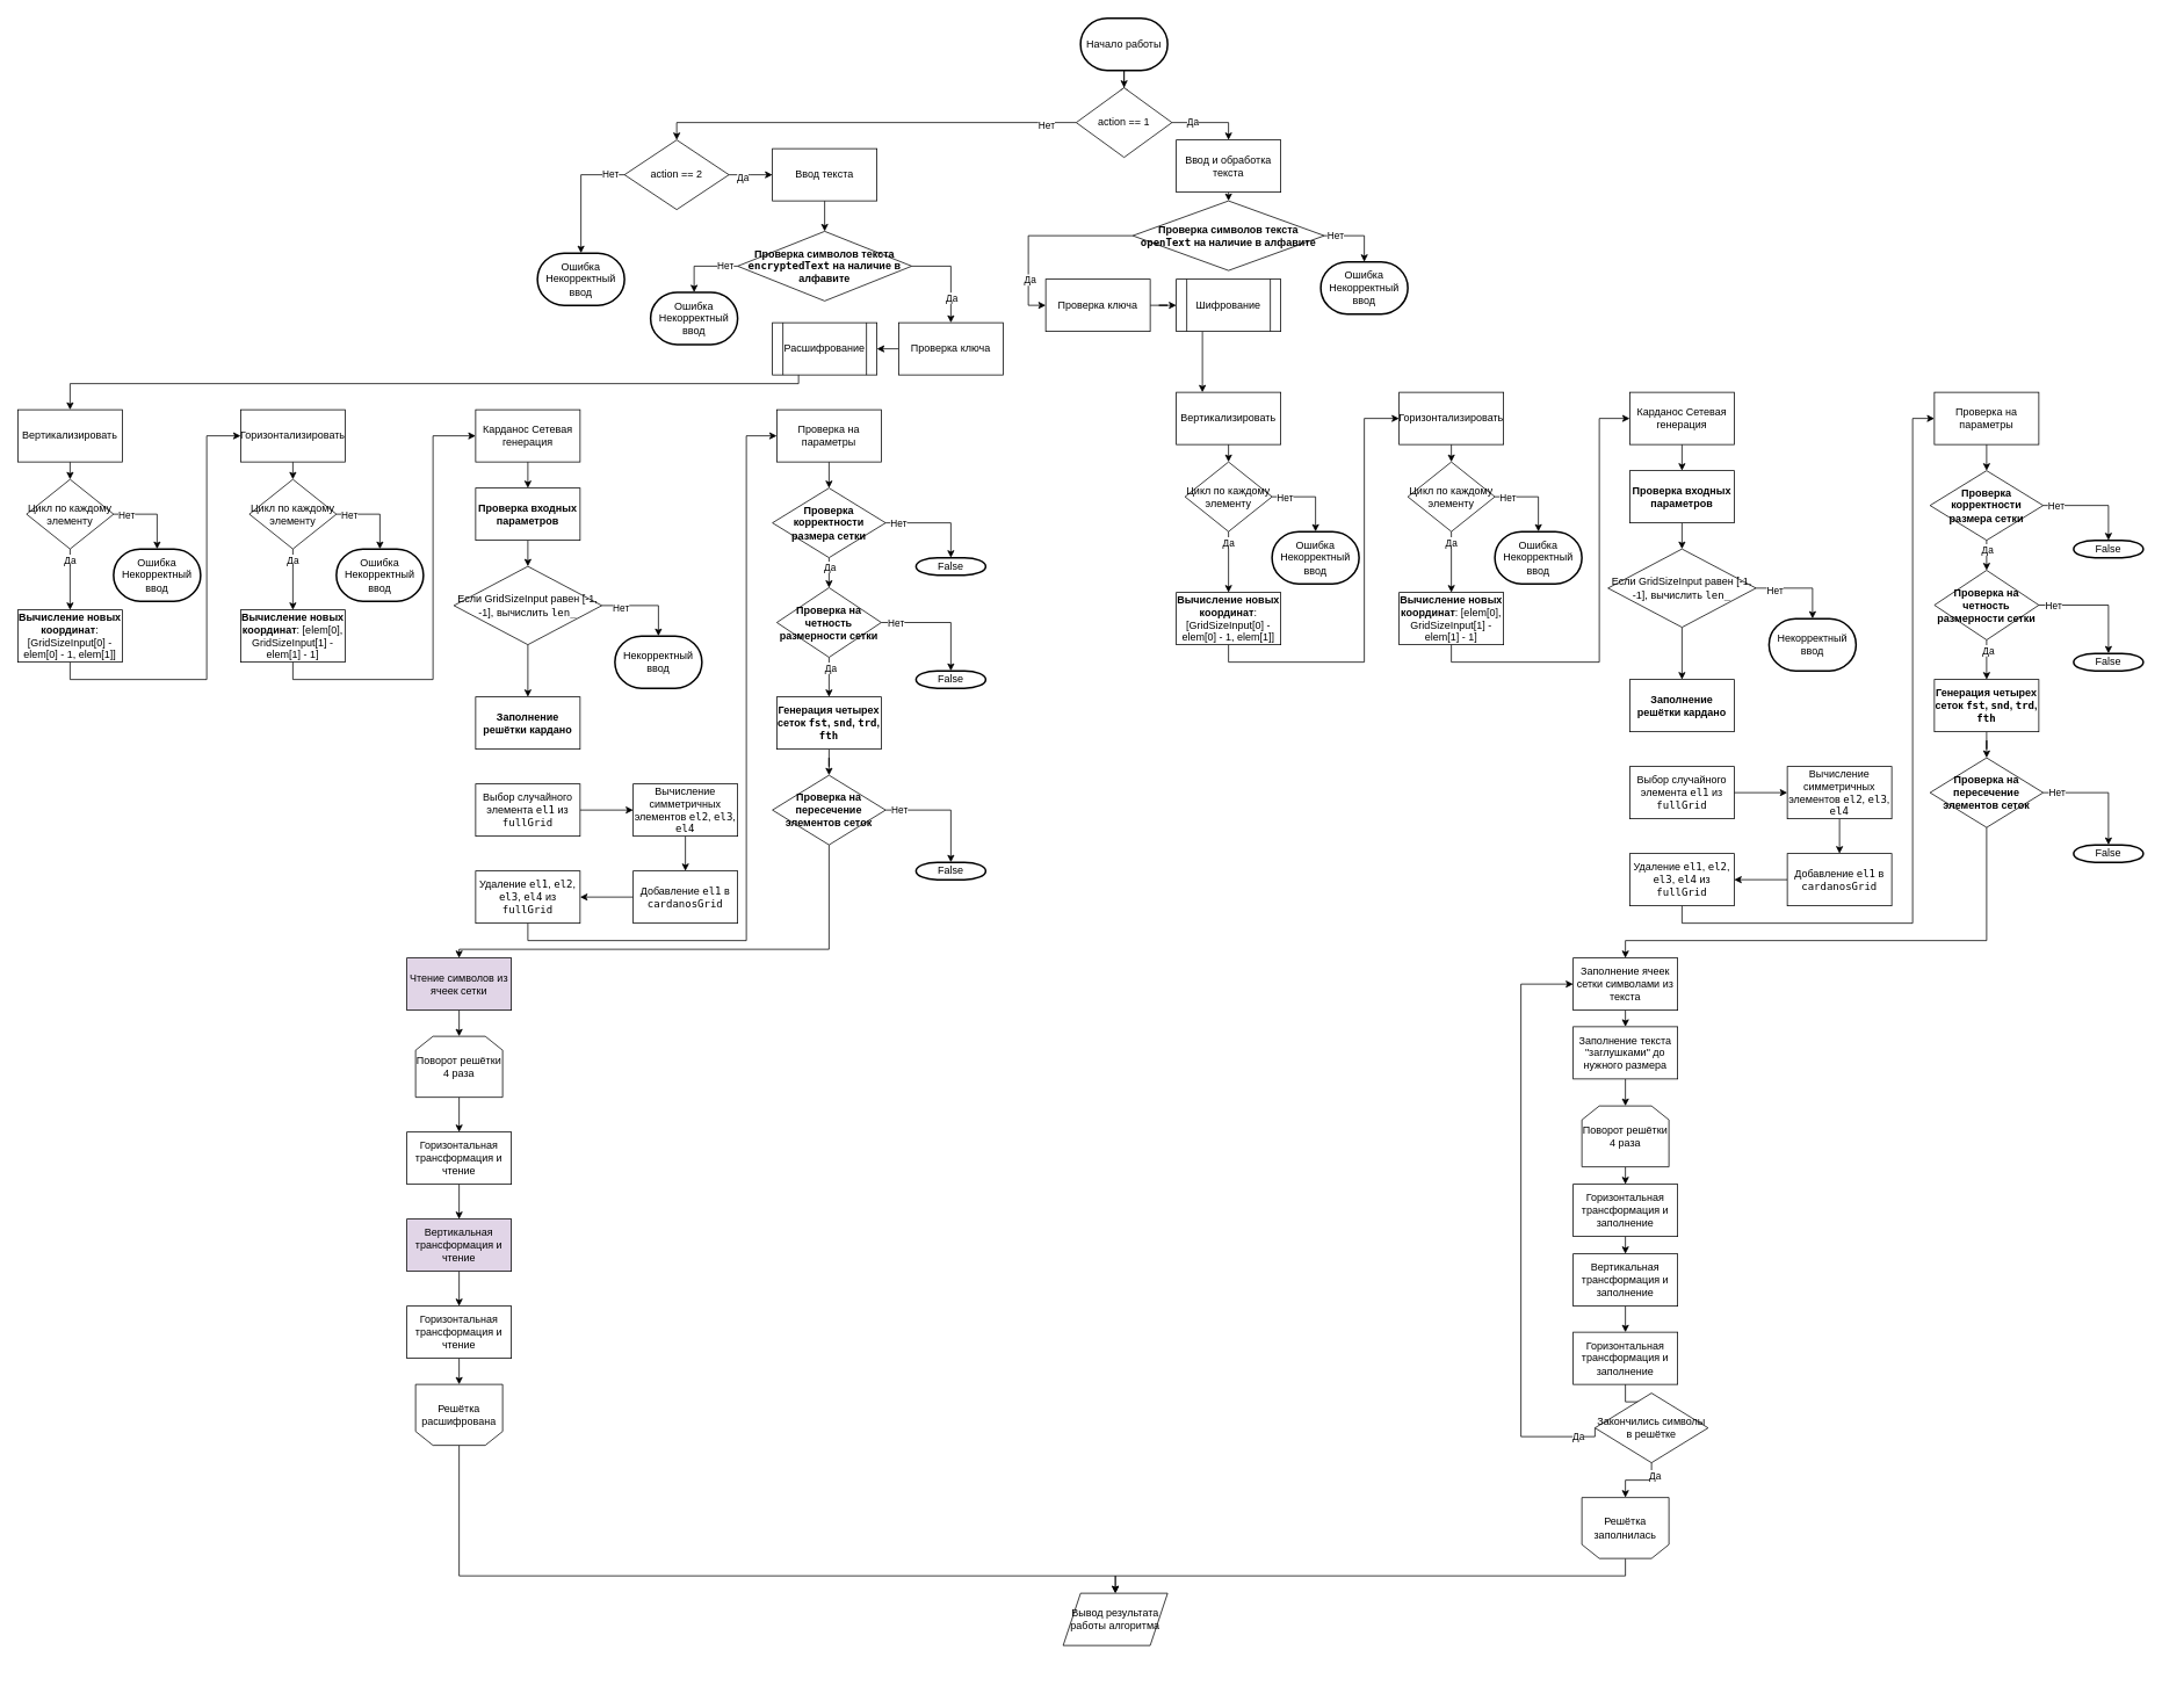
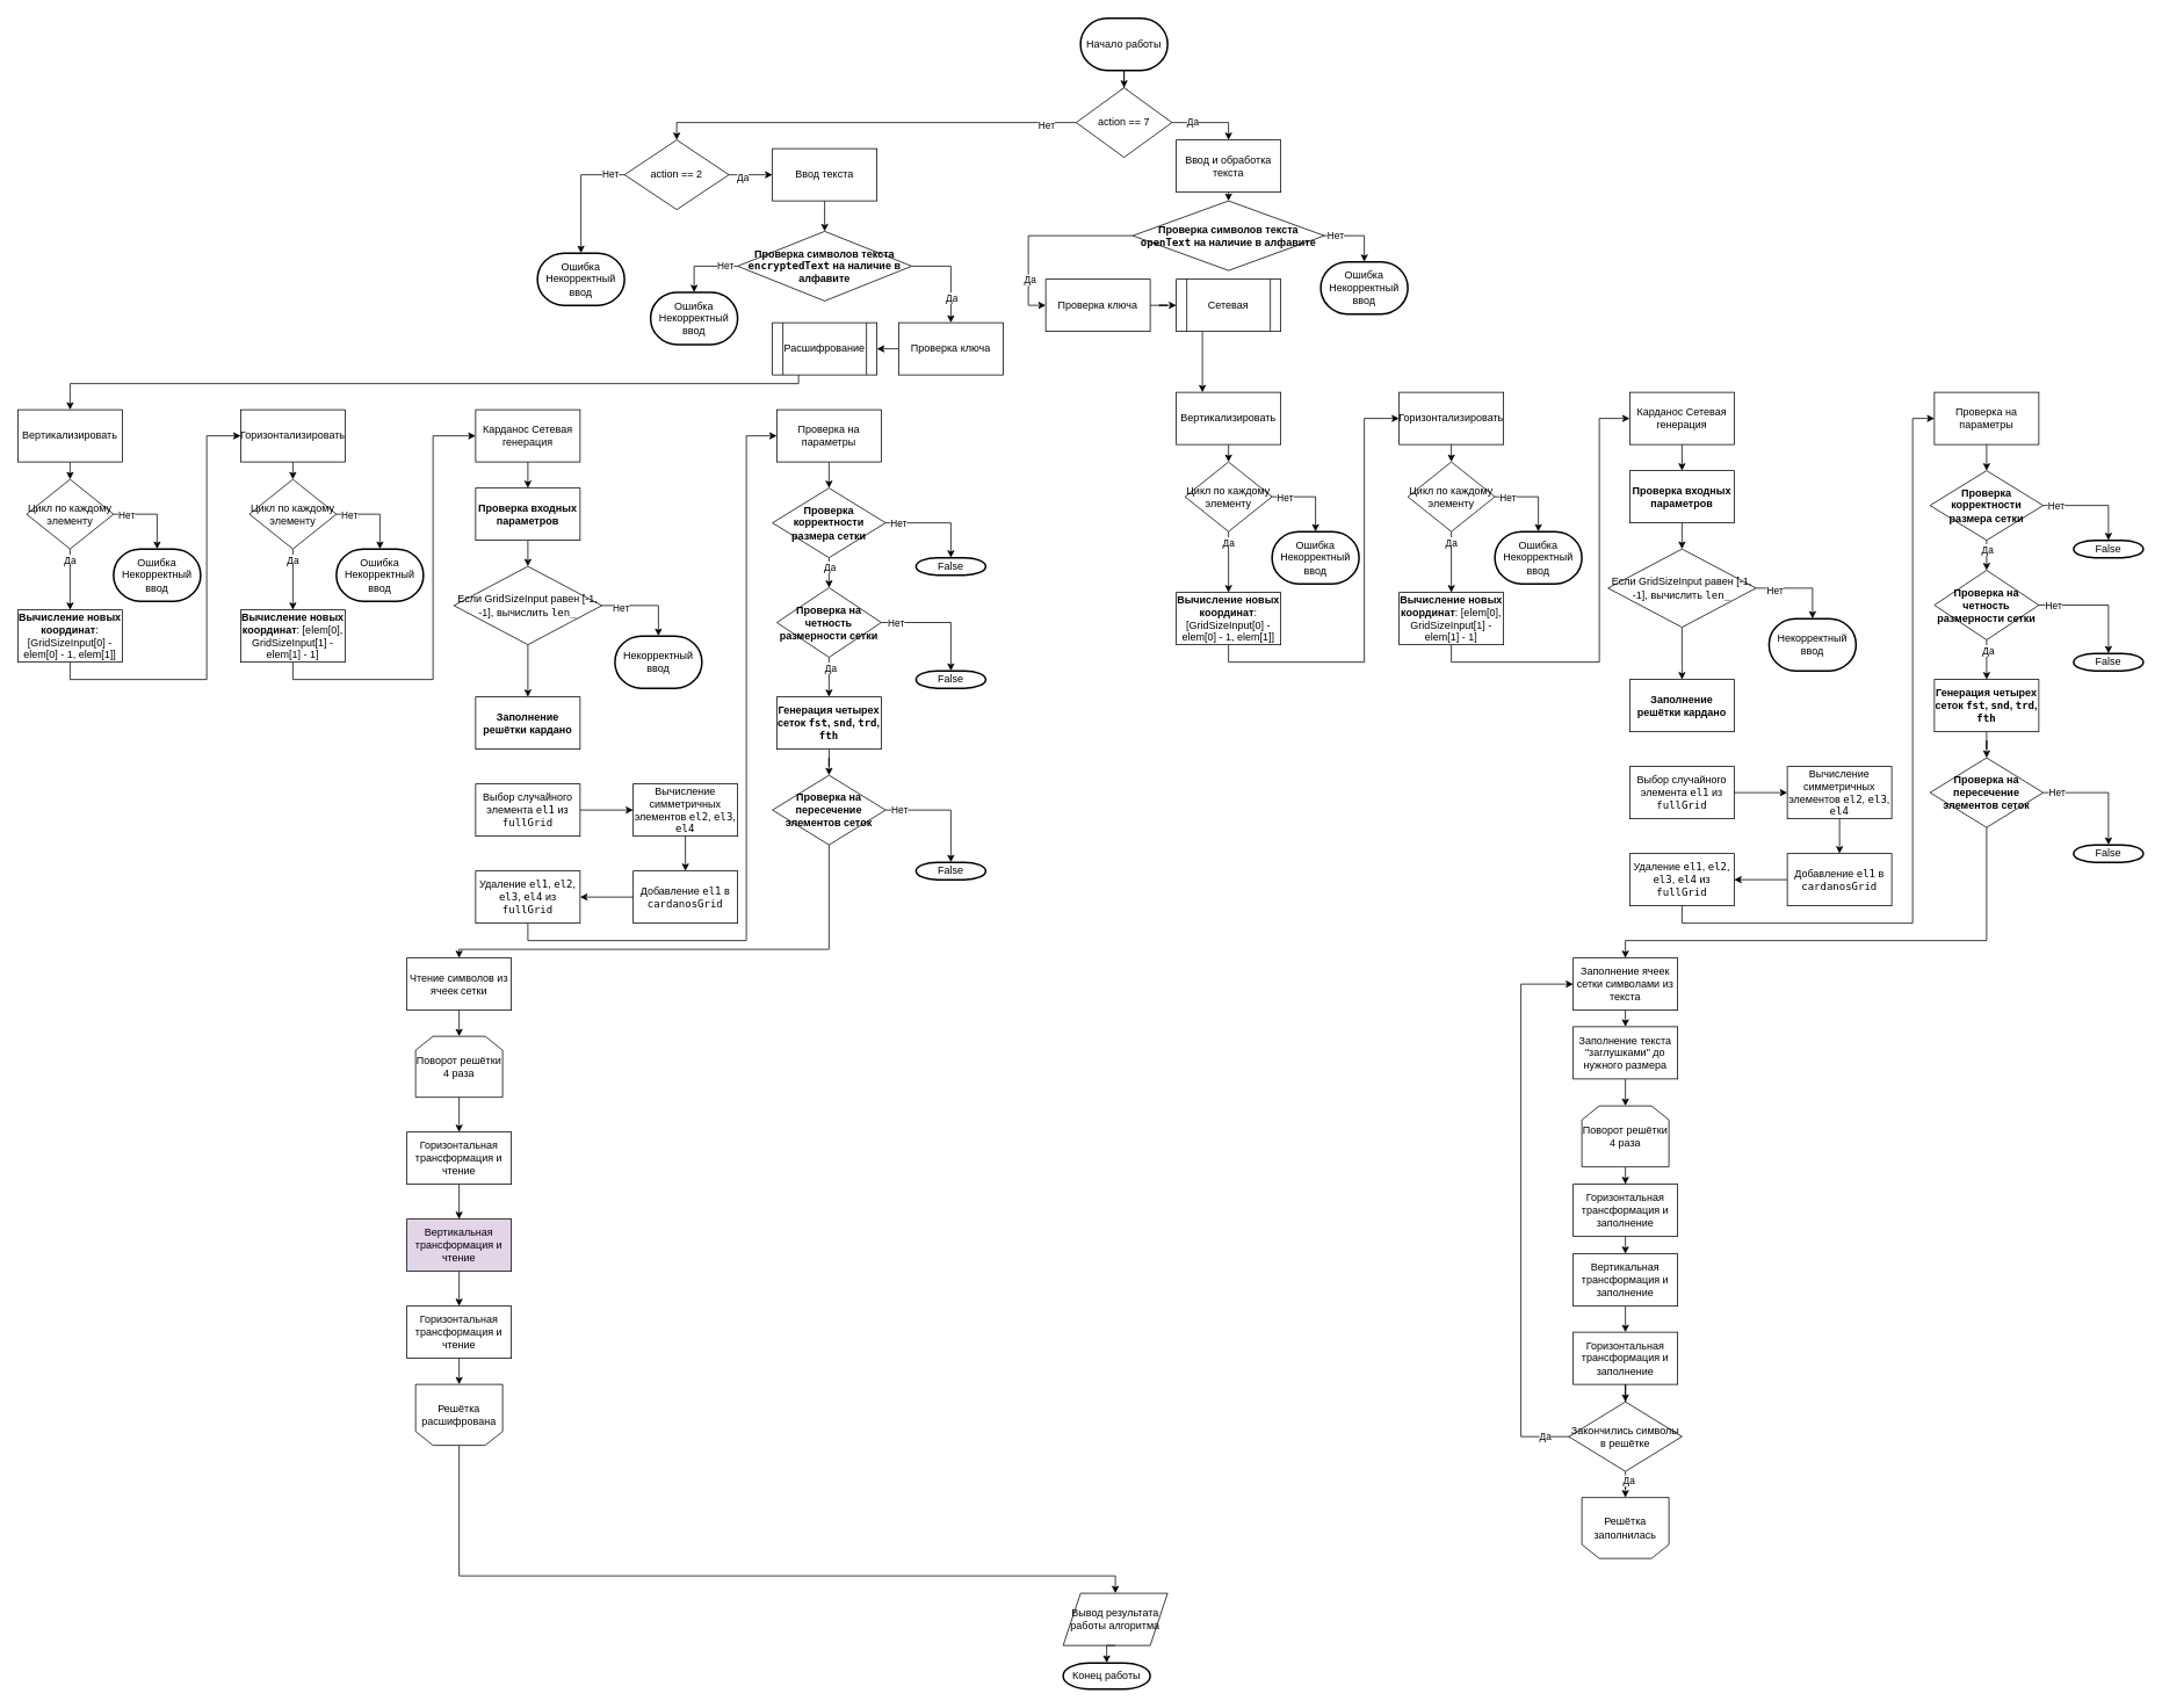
- <mxCell id="9" value="action == 1" style="rhombus;whiteSpace=wrap;html=1;" parent="1" vertex="1"><mxGeometry x="1236" y="100" width="110" height="80" as="geometry" /></mxCell>
+ <mxCell id="9" value="action == 7" style="rhombus;whiteSpace=wrap;html=1;" parent="1" vertex="1"><mxGeometry x="1236" y="100" width="110" height="80" as="geometry" /></mxCell>
- <mxCell id="17" value="Шифрование" style="shape=process;whiteSpace=wrap;html=1;backgroundOutline=1;" parent="1" vertex="1"><mxGeometry x="1351" y="320" width="120" height="60" as="geometry" /></mxCell>
+ <mxCell id="17" value="Сетевая" style="shape=process;whiteSpace=wrap;html=1;backgroundOutline=1;" parent="1" vertex="1"><mxGeometry x="1351" y="320" width="120" height="60" as="geometry" /></mxCell>
- <mxCell id="158" value="Чтение символов из ячеек сетки" style="rounded=0;whiteSpace=wrap;html=1;fillColor=#e1d5e7;" parent="1" vertex="1"><mxGeometry x="467" y="1100" width="120" height="60" as="geometry" /></mxCell>
+ <mxCell id="158" value="Чтение символов из ячеек сетки" style="rounded=0;whiteSpace=wrap;html=1;" parent="1" vertex="1"><mxGeometry x="467" y="1100" width="120" height="60" as="geometry" /></mxCell>
- <mxCell id="179" value="Закончились символы в решётке" style="rhombus;whiteSpace=wrap;html=1;" parent="1" vertex="1"><mxGeometry x="1832" y="1600" width="130" height="80" as="geometry" /></mxCell>
+ <mxCell id="179" value="Закончились символы в решётке" style="rhombus;whiteSpace=wrap;html=1;" parent="1" vertex="1"><mxGeometry x="1802" y="1610" width="130" height="80" as="geometry" /></mxCell>
- <mxCell id="180" style="edgeStyle=orthogonalEdgeStyle;rounded=0;orthogonalLoop=1;jettySize=auto;html=1;exitX=0.5;exitY=0;exitDx=0;exitDy=0;entryX=0.5;entryY=0;entryDx=0;entryDy=0;" parent="1" source="181" target="91" edge="1"><mxGeometry relative="1" as="geometry" /></mxCell>
+ <mxCell id="166" style="edgeStyle=orthogonalEdgeStyle;rounded=0;orthogonalLoop=1;jettySize=auto;html=1;exitX=0.5;exitY=1;exitDx=0;exitDy=0;entryX=0.5;entryY=0;entryDx=0;entryDy=0;entryPerimeter=0;" parent="1" source="91" target="165" edge="1"><mxGeometry relative="1" as="geometry" /></mxCell>
+ <mxCell id="165" value="Конец работы" style="strokeWidth=2;html=1;shape=mxgraph.flowchart.terminator;whiteSpace=wrap;" parent="1" vertex="1"><mxGeometry x="1221" y="1910" width="100" height="30" as="geometry" /></mxCell>
